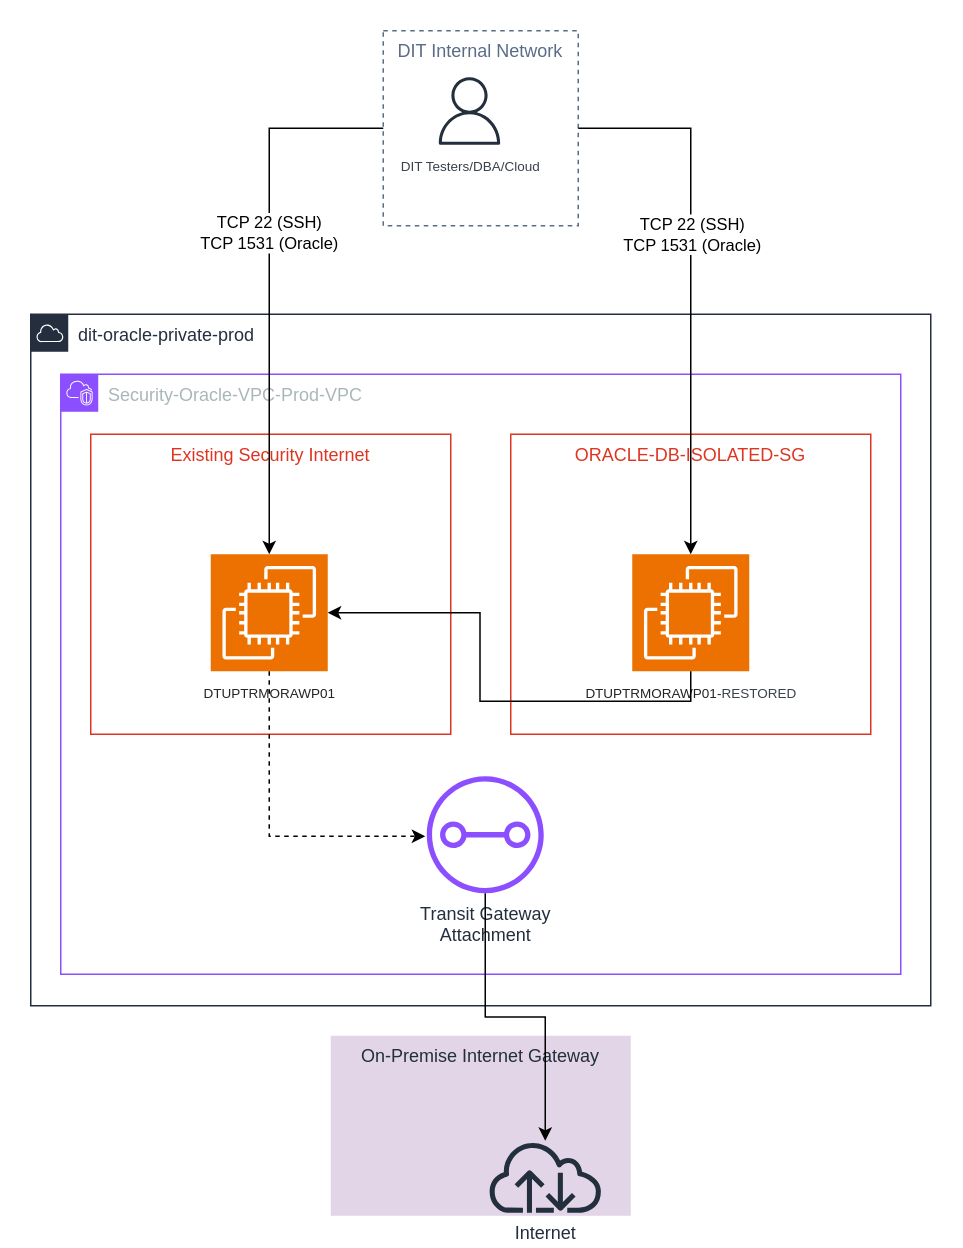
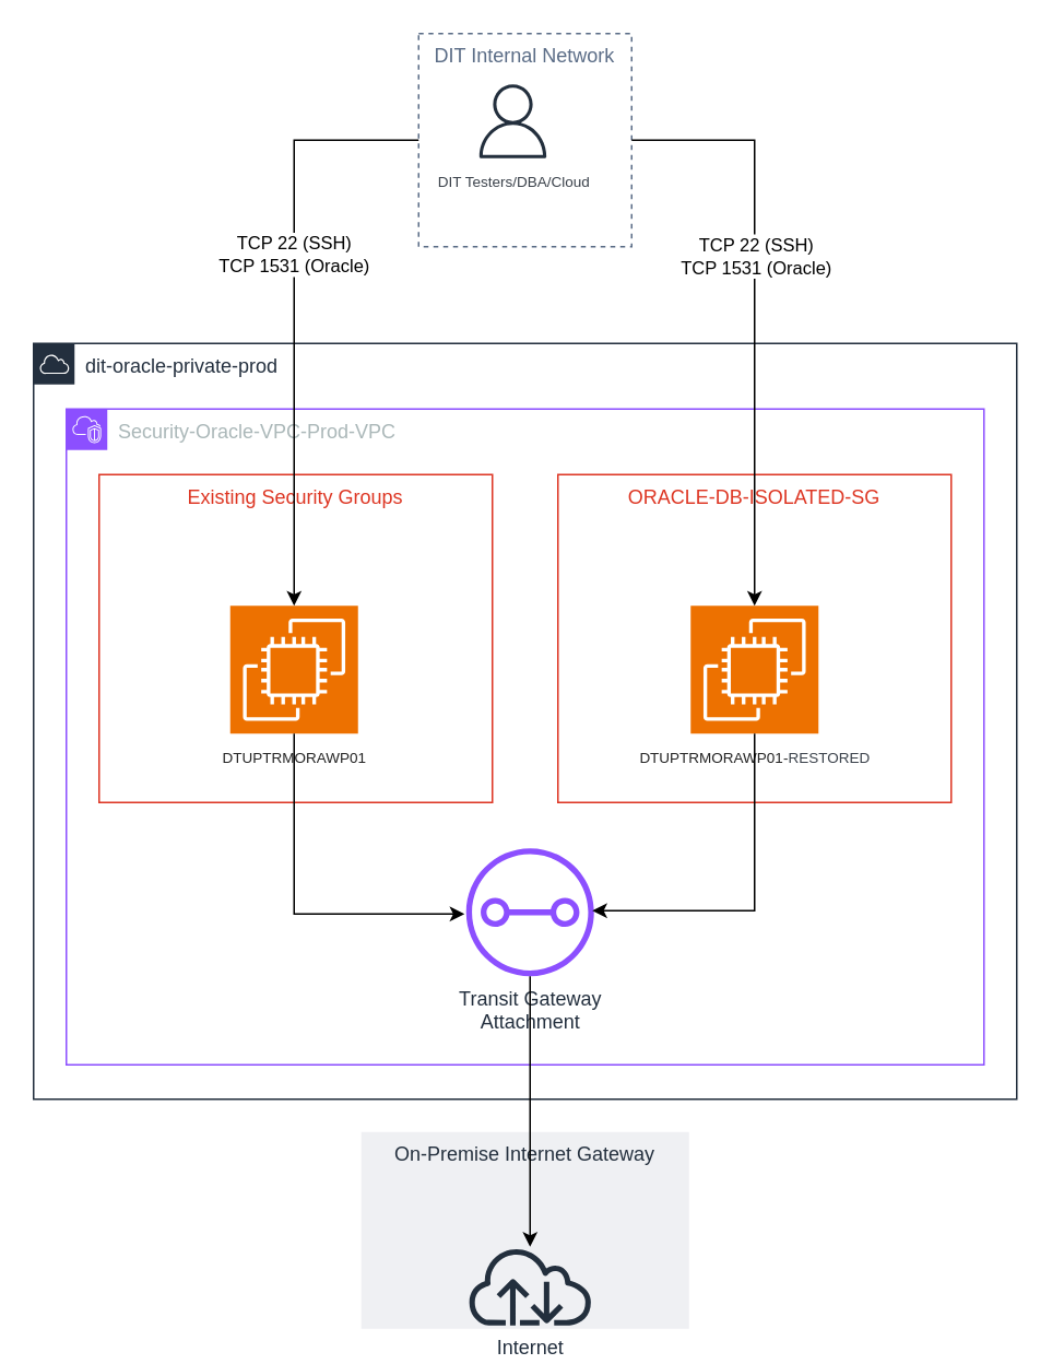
- <mxCell id="5" value="&lt;span data-lucid-content=&quot;{&amp;quot;t&amp;quot;:&amp;quot;Existing Security Groups&amp;quot;,&amp;quot;m&amp;quot;:[{&amp;quot;s&amp;quot;:0,&amp;quot;n&amp;quot;:&amp;quot;c&amp;quot;,&amp;quot;v&amp;quot;:&amp;quot;#dd3522ff&amp;quot;,&amp;quot;e&amp;quot;:24}]}&quot; data-lucid-type=&quot;application/vnd.lucid.text&quot;&gt;Existing Security Internet&lt;/span&gt;" style="fillColor=none;strokeColor=#DD3522;verticalAlign=top;fontStyle=0;fontColor=#DD3522;whiteSpace=wrap;html=1;" vertex="1" parent="4"><mxGeometry x="20" y="40" width="240" height="200" as="geometry" /></mxCell>
+ <mxCell id="5" value="&lt;span data-lucid-content=&quot;{&amp;quot;t&amp;quot;:&amp;quot;Existing Security Groups&amp;quot;,&amp;quot;m&amp;quot;:[{&amp;quot;s&amp;quot;:0,&amp;quot;n&amp;quot;:&amp;quot;c&amp;quot;,&amp;quot;v&amp;quot;:&amp;quot;#dd3522ff&amp;quot;,&amp;quot;e&amp;quot;:24}]}&quot; data-lucid-type=&quot;application/vnd.lucid.text&quot;&gt;Existing Security Groups&lt;/span&gt;" style="fillColor=none;strokeColor=#DD3522;verticalAlign=top;fontStyle=0;fontColor=#DD3522;whiteSpace=wrap;html=1;" vertex="1" parent="4"><mxGeometry x="20" y="40" width="240" height="200" as="geometry" /></mxCell>
- <mxCell id="18" style="edgeStyle=orthogonalEdgeStyle;rounded=0;orthogonalLoop=1;jettySize=auto;html=1;exitX=0.5;exitY=1;exitDx=0;exitDy=0;exitPerimeter=0;" edge="1" parent="1" source="10" target="8"><mxGeometry relative="1" as="geometry" /></mxCell>
+ <mxCell id="18" style="edgeStyle=orthogonalEdgeStyle;rounded=0;orthogonalLoop=1;jettySize=auto;html=1;exitX=0.5;exitY=1;exitDx=0;exitDy=0;exitPerimeter=0;entryX=0.987;entryY=0.487;entryDx=0;entryDy=0;entryPerimeter=0;" edge="1" parent="1" source="10" target="7"><mxGeometry relative="1" as="geometry" /></mxCell>
- <mxCell id="17" style="edgeStyle=orthogonalEdgeStyle;rounded=0;orthogonalLoop=1;jettySize=auto;html=1;exitX=0.5;exitY=1;exitDx=0;exitDy=0;exitPerimeter=0;entryX=-0.013;entryY=0.513;entryDx=0;entryDy=0;entryPerimeter=0;dashed=1;" edge="1" parent="1" source="8" target="7"><mxGeometry relative="1" as="geometry" /></mxCell>
+ <mxCell id="17" style="edgeStyle=orthogonalEdgeStyle;rounded=0;orthogonalLoop=1;jettySize=auto;html=1;exitX=0.5;exitY=1;exitDx=0;exitDy=0;exitPerimeter=0;entryX=-0.013;entryY=0.513;entryDx=0;entryDy=0;entryPerimeter=0;" edge="1" parent="1" source="8" target="7"><mxGeometry relative="1" as="geometry" /></mxCell>
- <mxCell id="2" value="On-Premise Internet Gateway" style="fillColor=#e1d5e7;strokeColor=none;dashed=0;verticalAlign=top;fontStyle=0;fontColor=#232F3D;whiteSpace=wrap;html=1;" vertex="1" parent="1"><mxGeometry x="220" y="690" width="200" height="120" as="geometry" /></mxCell>
+ <mxCell id="2" value="On-Premise Internet Gateway" style="fillColor=#EFF0F3;strokeColor=none;dashed=0;verticalAlign=top;fontStyle=0;fontColor=#232F3D;whiteSpace=wrap;html=1;" vertex="1" parent="1"><mxGeometry x="220" y="690" width="200" height="120" as="geometry" /></mxCell>
- <mxCell id="19" value="Internet" style="sketch=0;outlineConnect=0;fontColor=#232F3E;gradientColor=none;fillColor=#232F3D;strokeColor=none;dashed=0;verticalLabelPosition=bottom;verticalAlign=top;align=center;html=1;fontSize=12;fontStyle=0;aspect=fixed;pointerEvents=1;shape=mxgraph.aws4.internet;" vertex="1" parent="1"><mxGeometry x="324" y="760" width="78" height="48" as="geometry" /></mxCell>
+ <mxCell id="19" value="Internet" style="sketch=0;outlineConnect=0;fontColor=#232F3E;gradientColor=none;fillColor=#232F3D;strokeColor=none;dashed=0;verticalLabelPosition=bottom;verticalAlign=top;align=center;html=1;fontSize=12;fontStyle=0;aspect=fixed;pointerEvents=1;shape=mxgraph.aws4.internet;" vertex="1" parent="1"><mxGeometry x="284" y="760" width="78" height="48" as="geometry" /></mxCell>
